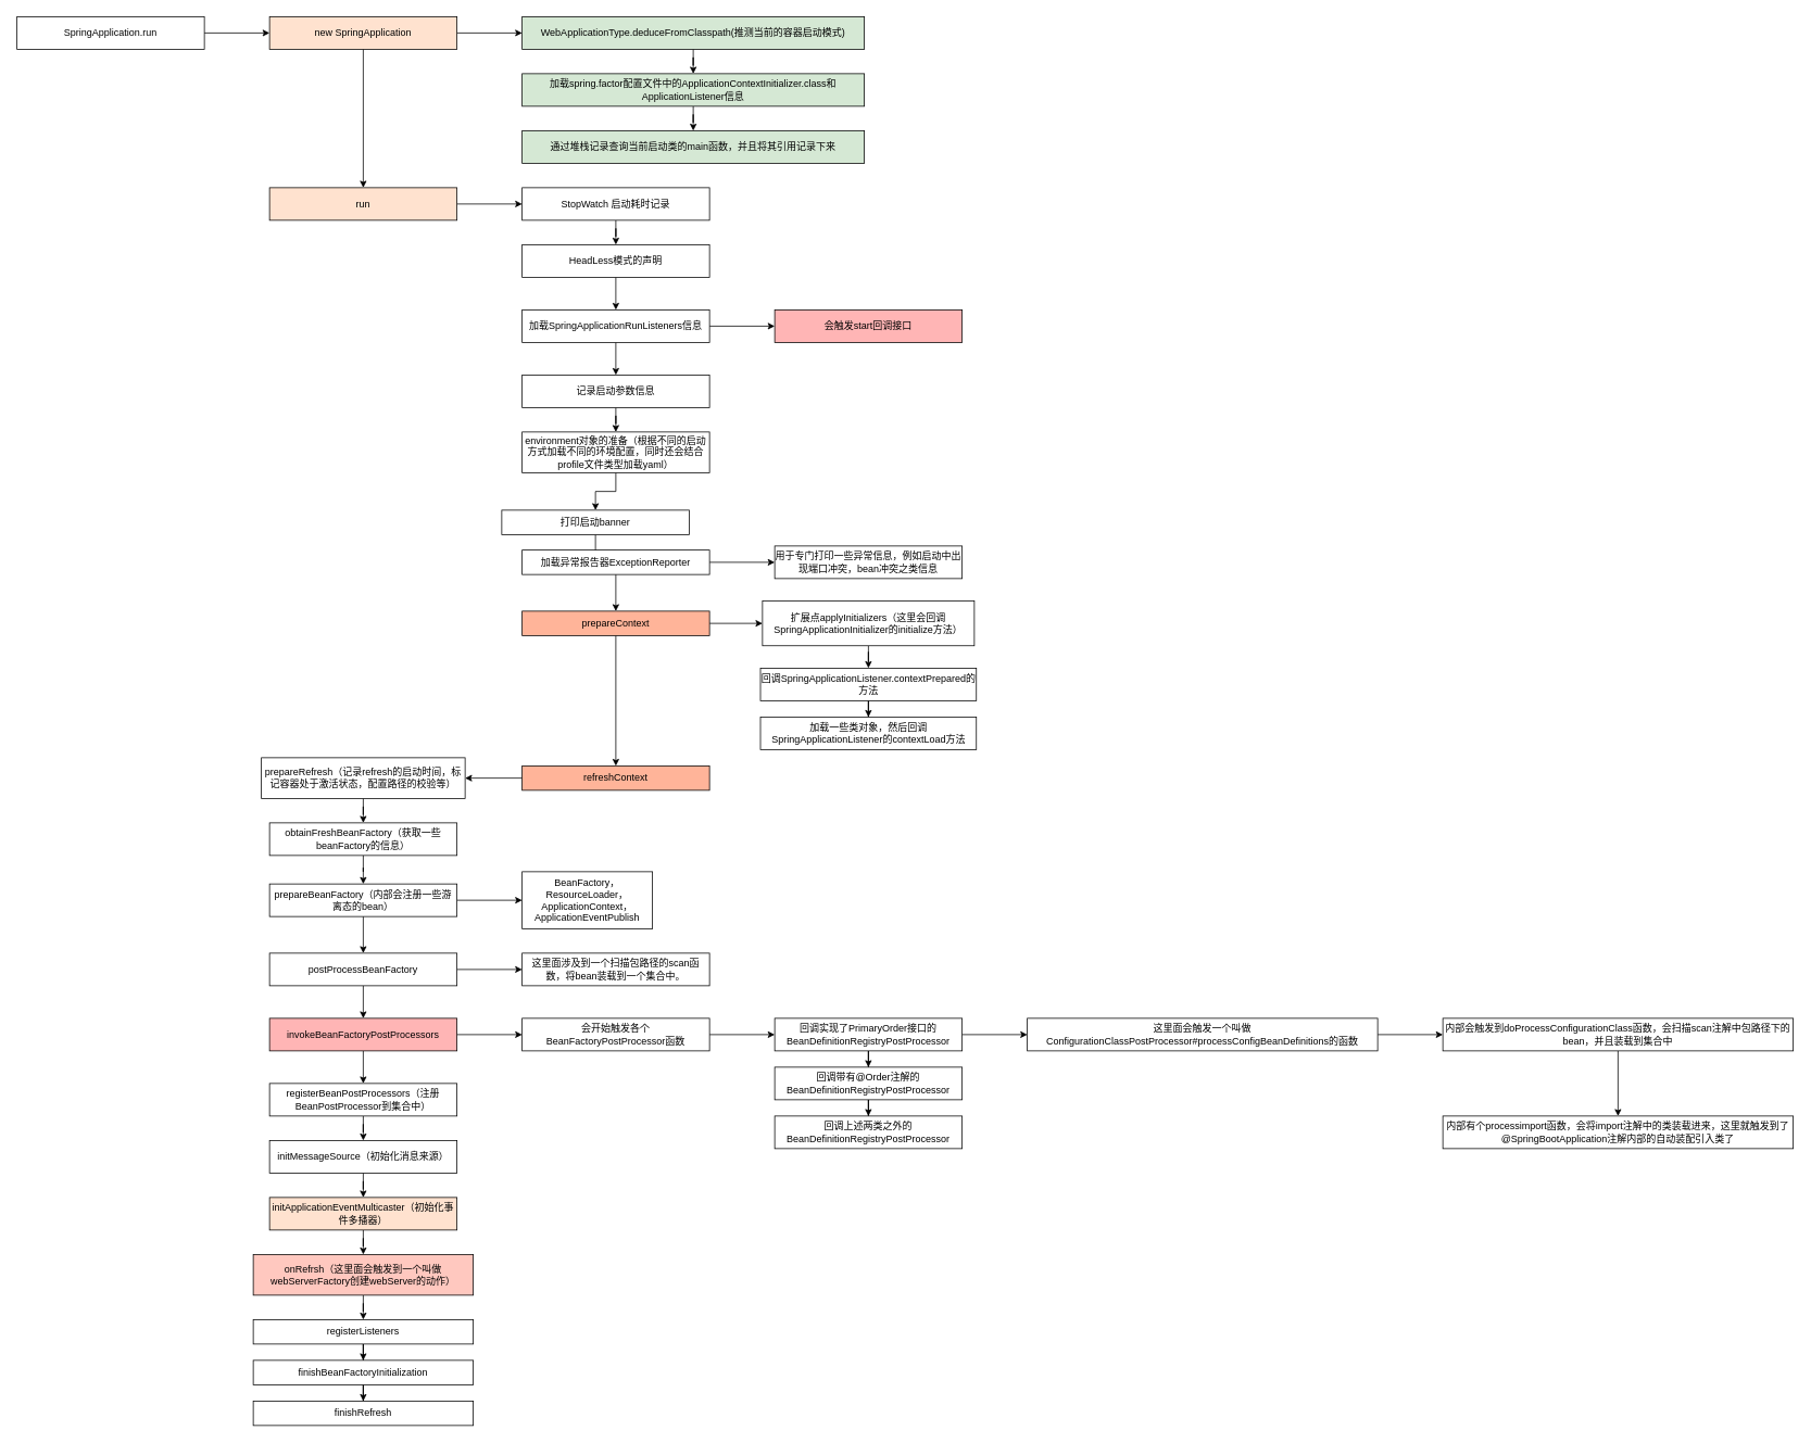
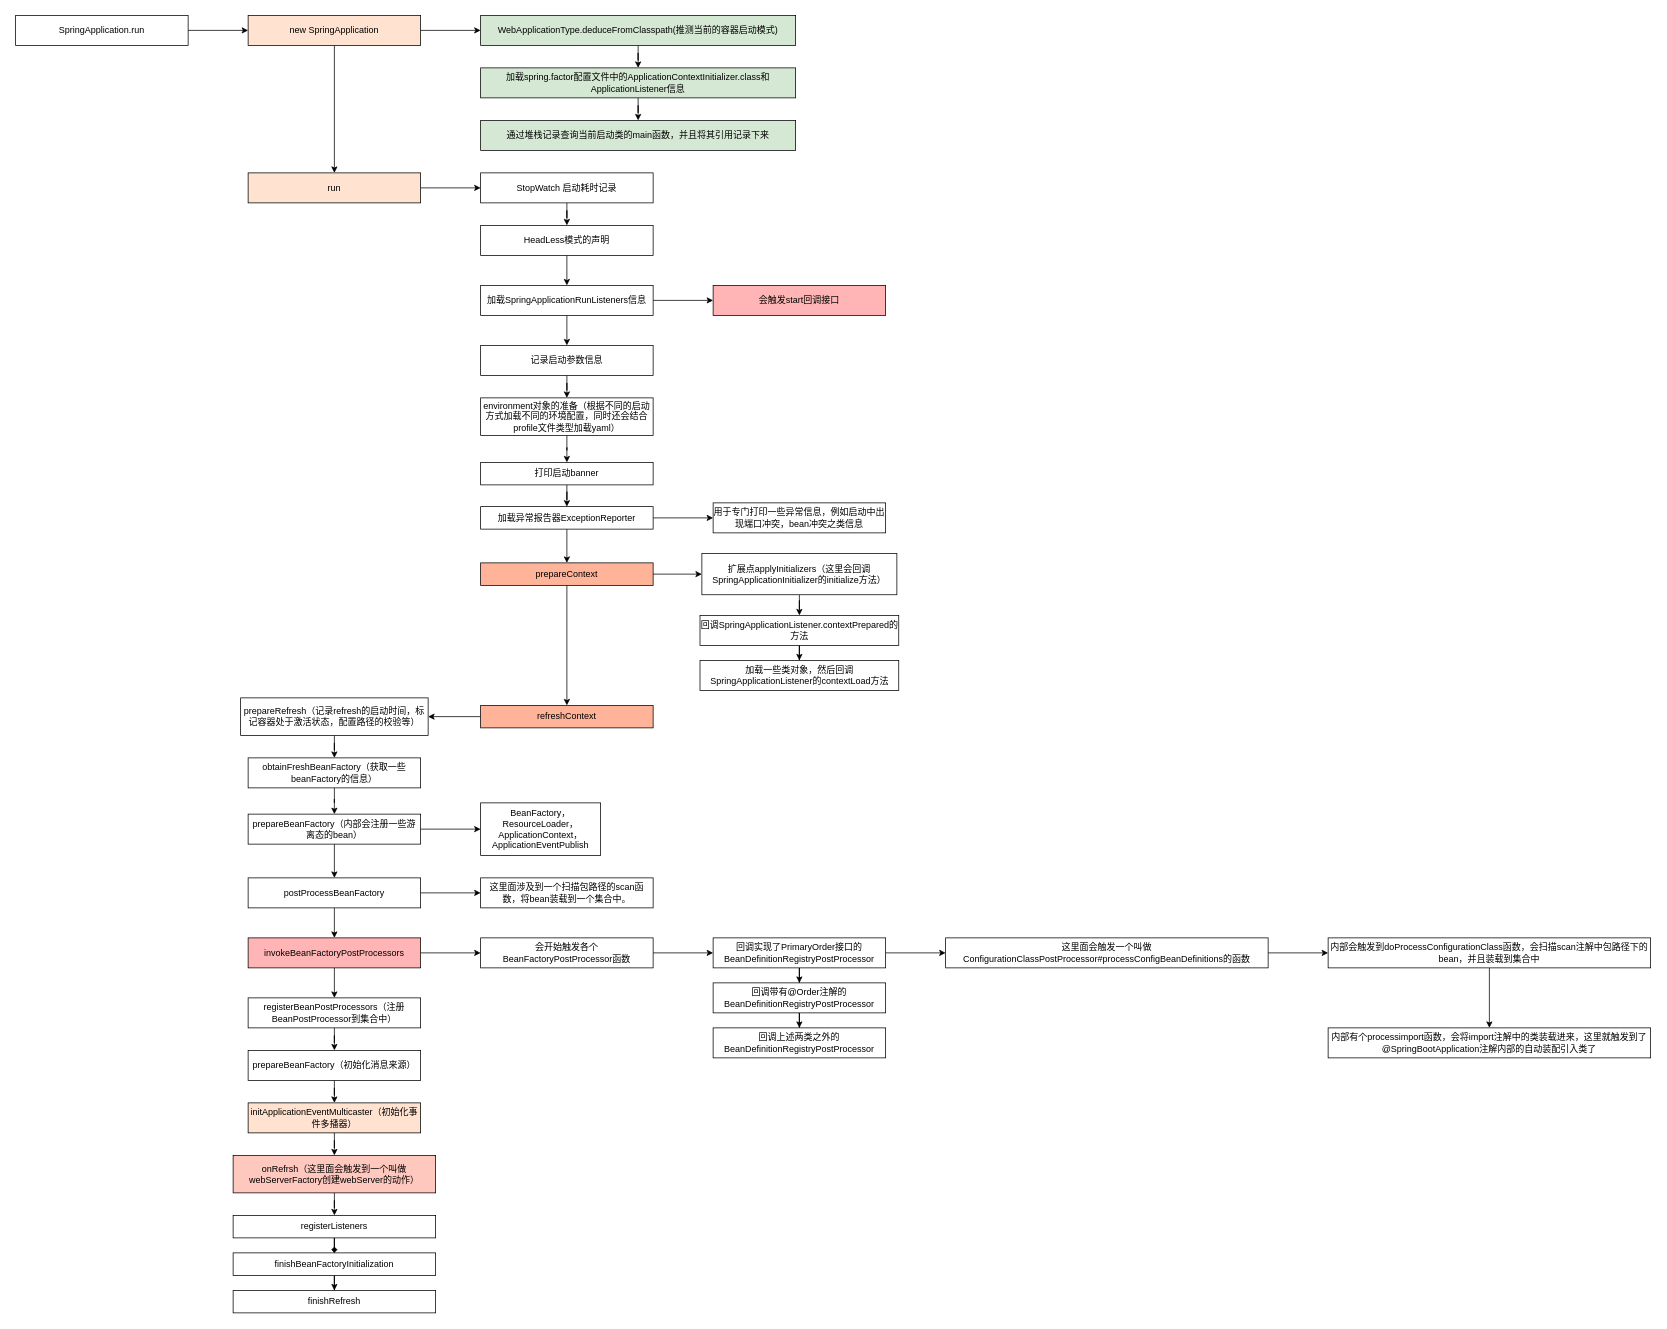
- <mxCell id="27" value="打印启动banner" style="rounded=0;whiteSpace=wrap;html=1;" parent="1" vertex="1"><mxGeometry x="615" y="626" width="230" height="30" as="geometry" /></mxCell>
+ <mxCell id="27" value="打印启动banner" style="rounded=0;whiteSpace=wrap;html=1;" parent="1" vertex="1"><mxGeometry x="640" y="616" width="230" height="30" as="geometry" /></mxCell>
- <mxCell id="73" value="initMessageSource（初始化消息来源）" style="rounded=0;whiteSpace=wrap;html=1;fillColor=#FFFFFF;" vertex="1" parent="1"><mxGeometry x="330" y="1400" width="230" height="40" as="geometry" /></mxCell>
+ <mxCell id="73" value="prepareBeanFactory（初始化消息来源）" style="rounded=0;whiteSpace=wrap;html=1;fillColor=#FFFFFF;" vertex="1" parent="1"><mxGeometry x="330" y="1400" width="230" height="40" as="geometry" /></mxCell>
- <mxCell id="78" value="" style="edgeStyle=orthogonalEdgeStyle;rounded=0;orthogonalLoop=1;jettySize=auto;html=1;fillColor=#D5E8D4;" edge="1" parent="1" source="79" target="81"><mxGeometry relative="1" as="geometry" /></mxCell>
+ <mxCell id="78" value="" style="edgeStyle=orthogonalEdgeStyle;rounded=0;orthogonalLoop=1;jettySize=auto;html=1;fillColor=#D5E8D4;endArrow=diamond;" edge="1" parent="1" source="79" target="81"><mxGeometry relative="1" as="geometry" /></mxCell>
